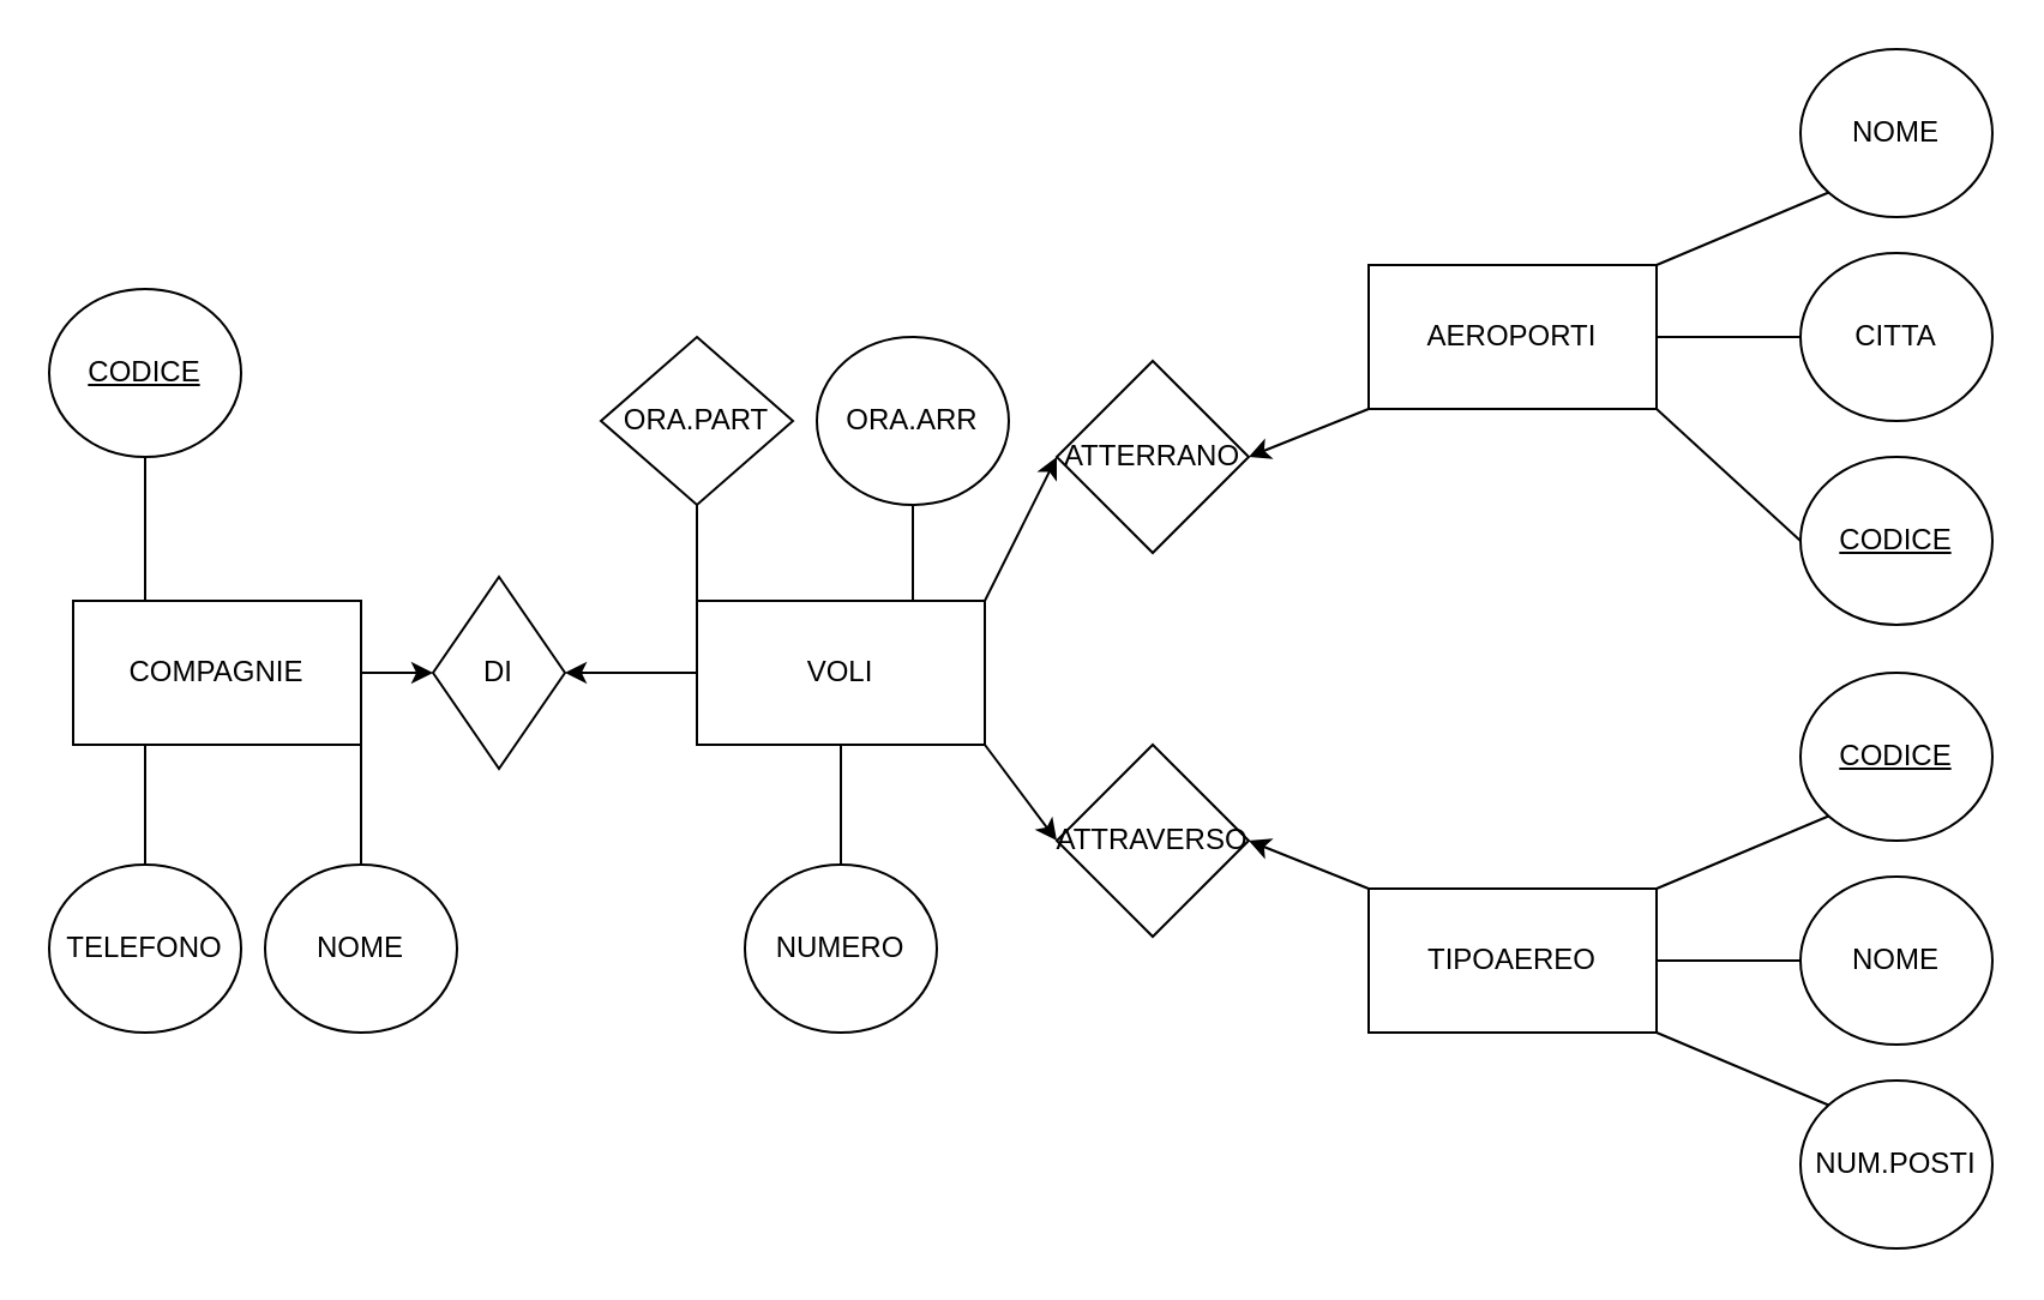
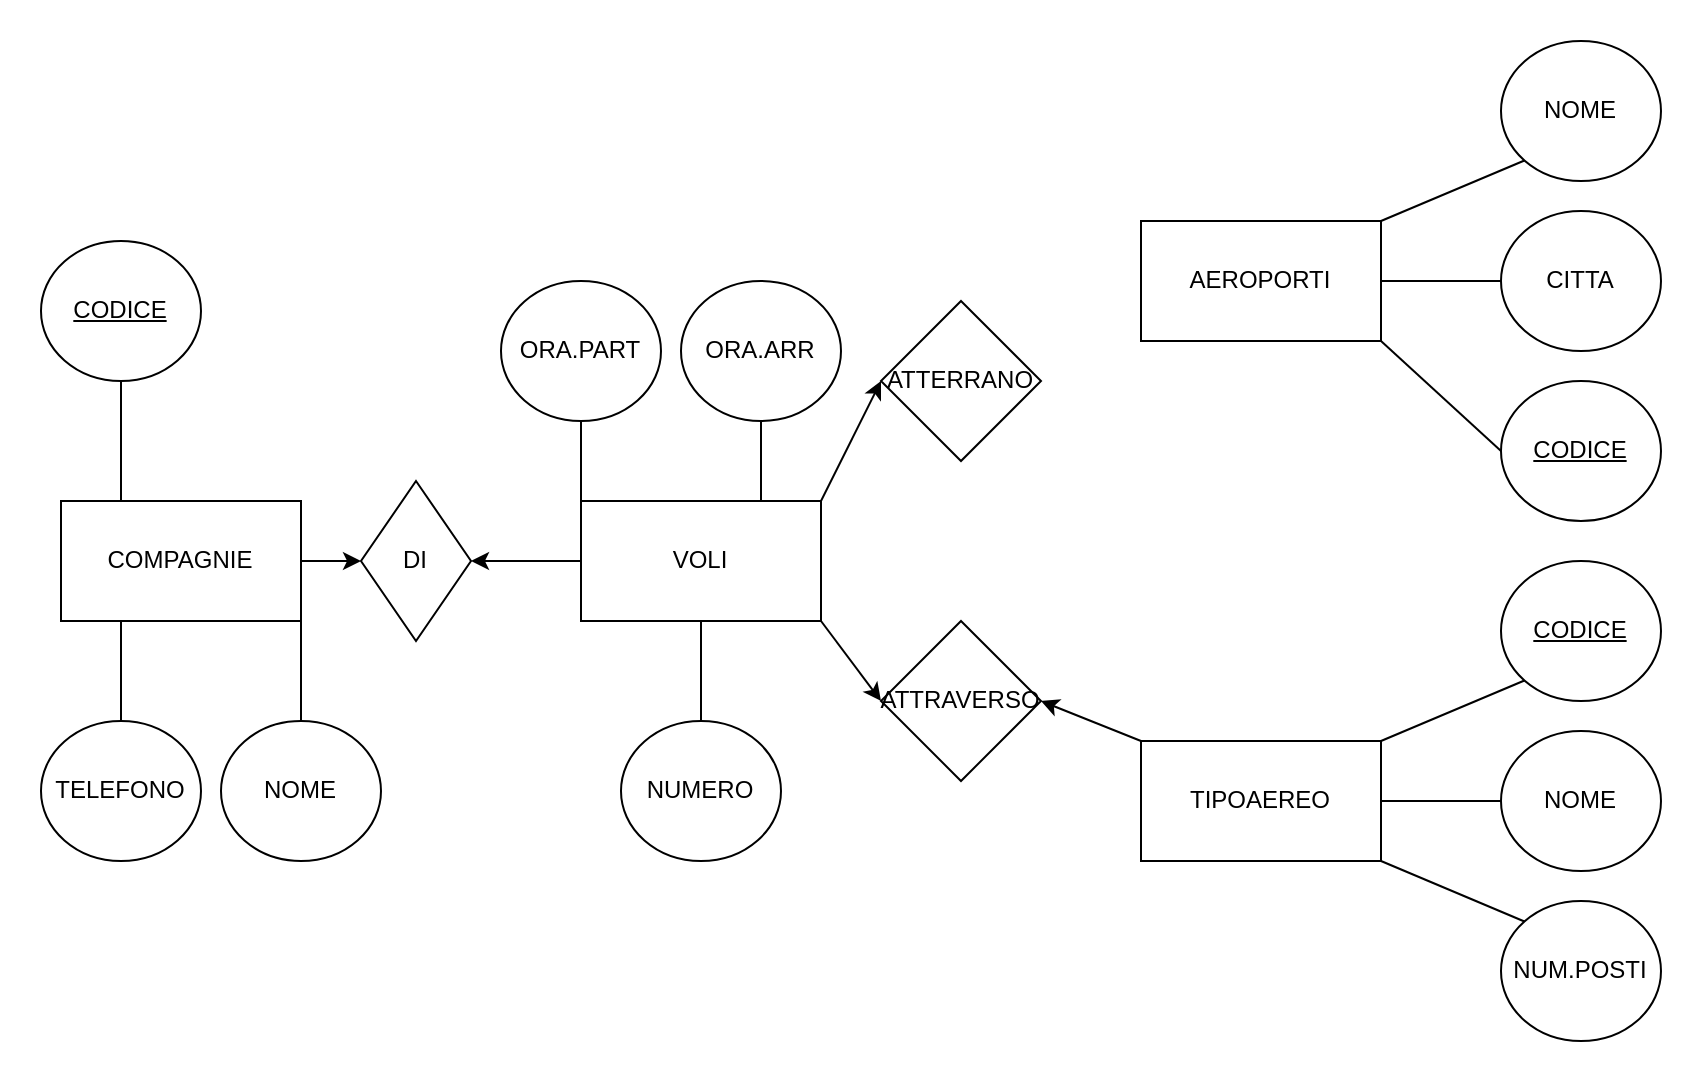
- <mxCell id="31" value="ORA.PART" style="rhombus;whiteSpace=wrap;html=1;fillColor=#ffffff;gradientColor=none;" vertex="1" parent="1"><mxGeometry x="250" y="140" width="80" height="70" as="geometry" /></mxCell>
+ <mxCell id="31" value="ORA.PART" style="ellipse;whiteSpace=wrap;html=1;fillColor=#ffffff;gradientColor=none;" vertex="1" parent="1"><mxGeometry x="250" y="140" width="80" height="70" as="geometry" /></mxCell>
- <mxCell id="12" value="" style="endArrow=classic;html=1;exitX=0;exitY=1;exitDx=0;exitDy=0;entryX=1;entryY=0.5;entryDx=0;entryDy=0;" edge="1" parent="1" source="2" target="6"><mxGeometry width="50" height="50" relative="1" as="geometry"><mxPoint x="470" y="300" as="sourcePoint" /><mxPoint x="520" y="250" as="targetPoint" /></mxGeometry></mxCell>
